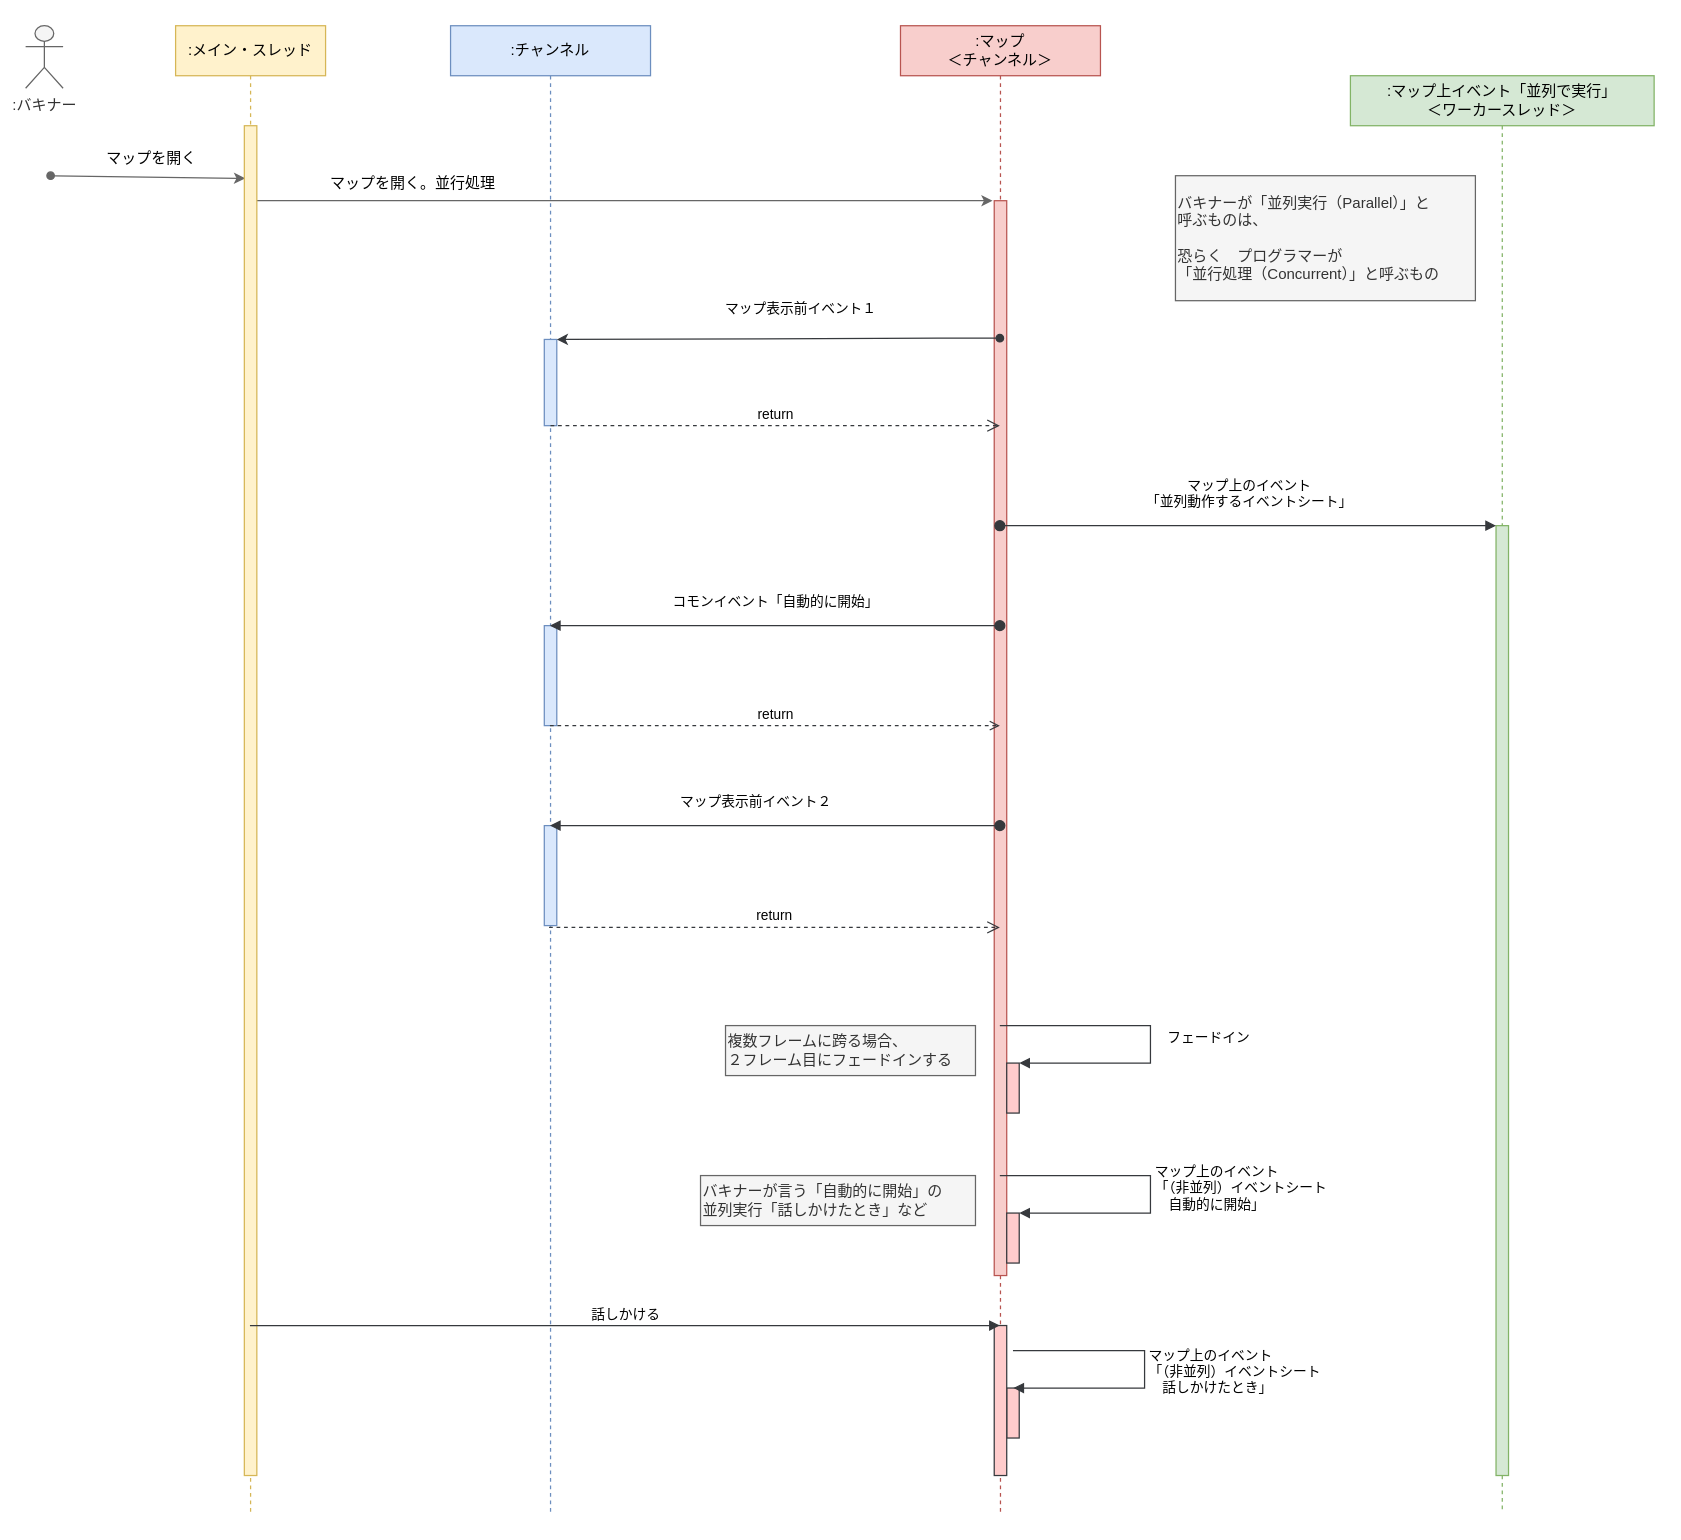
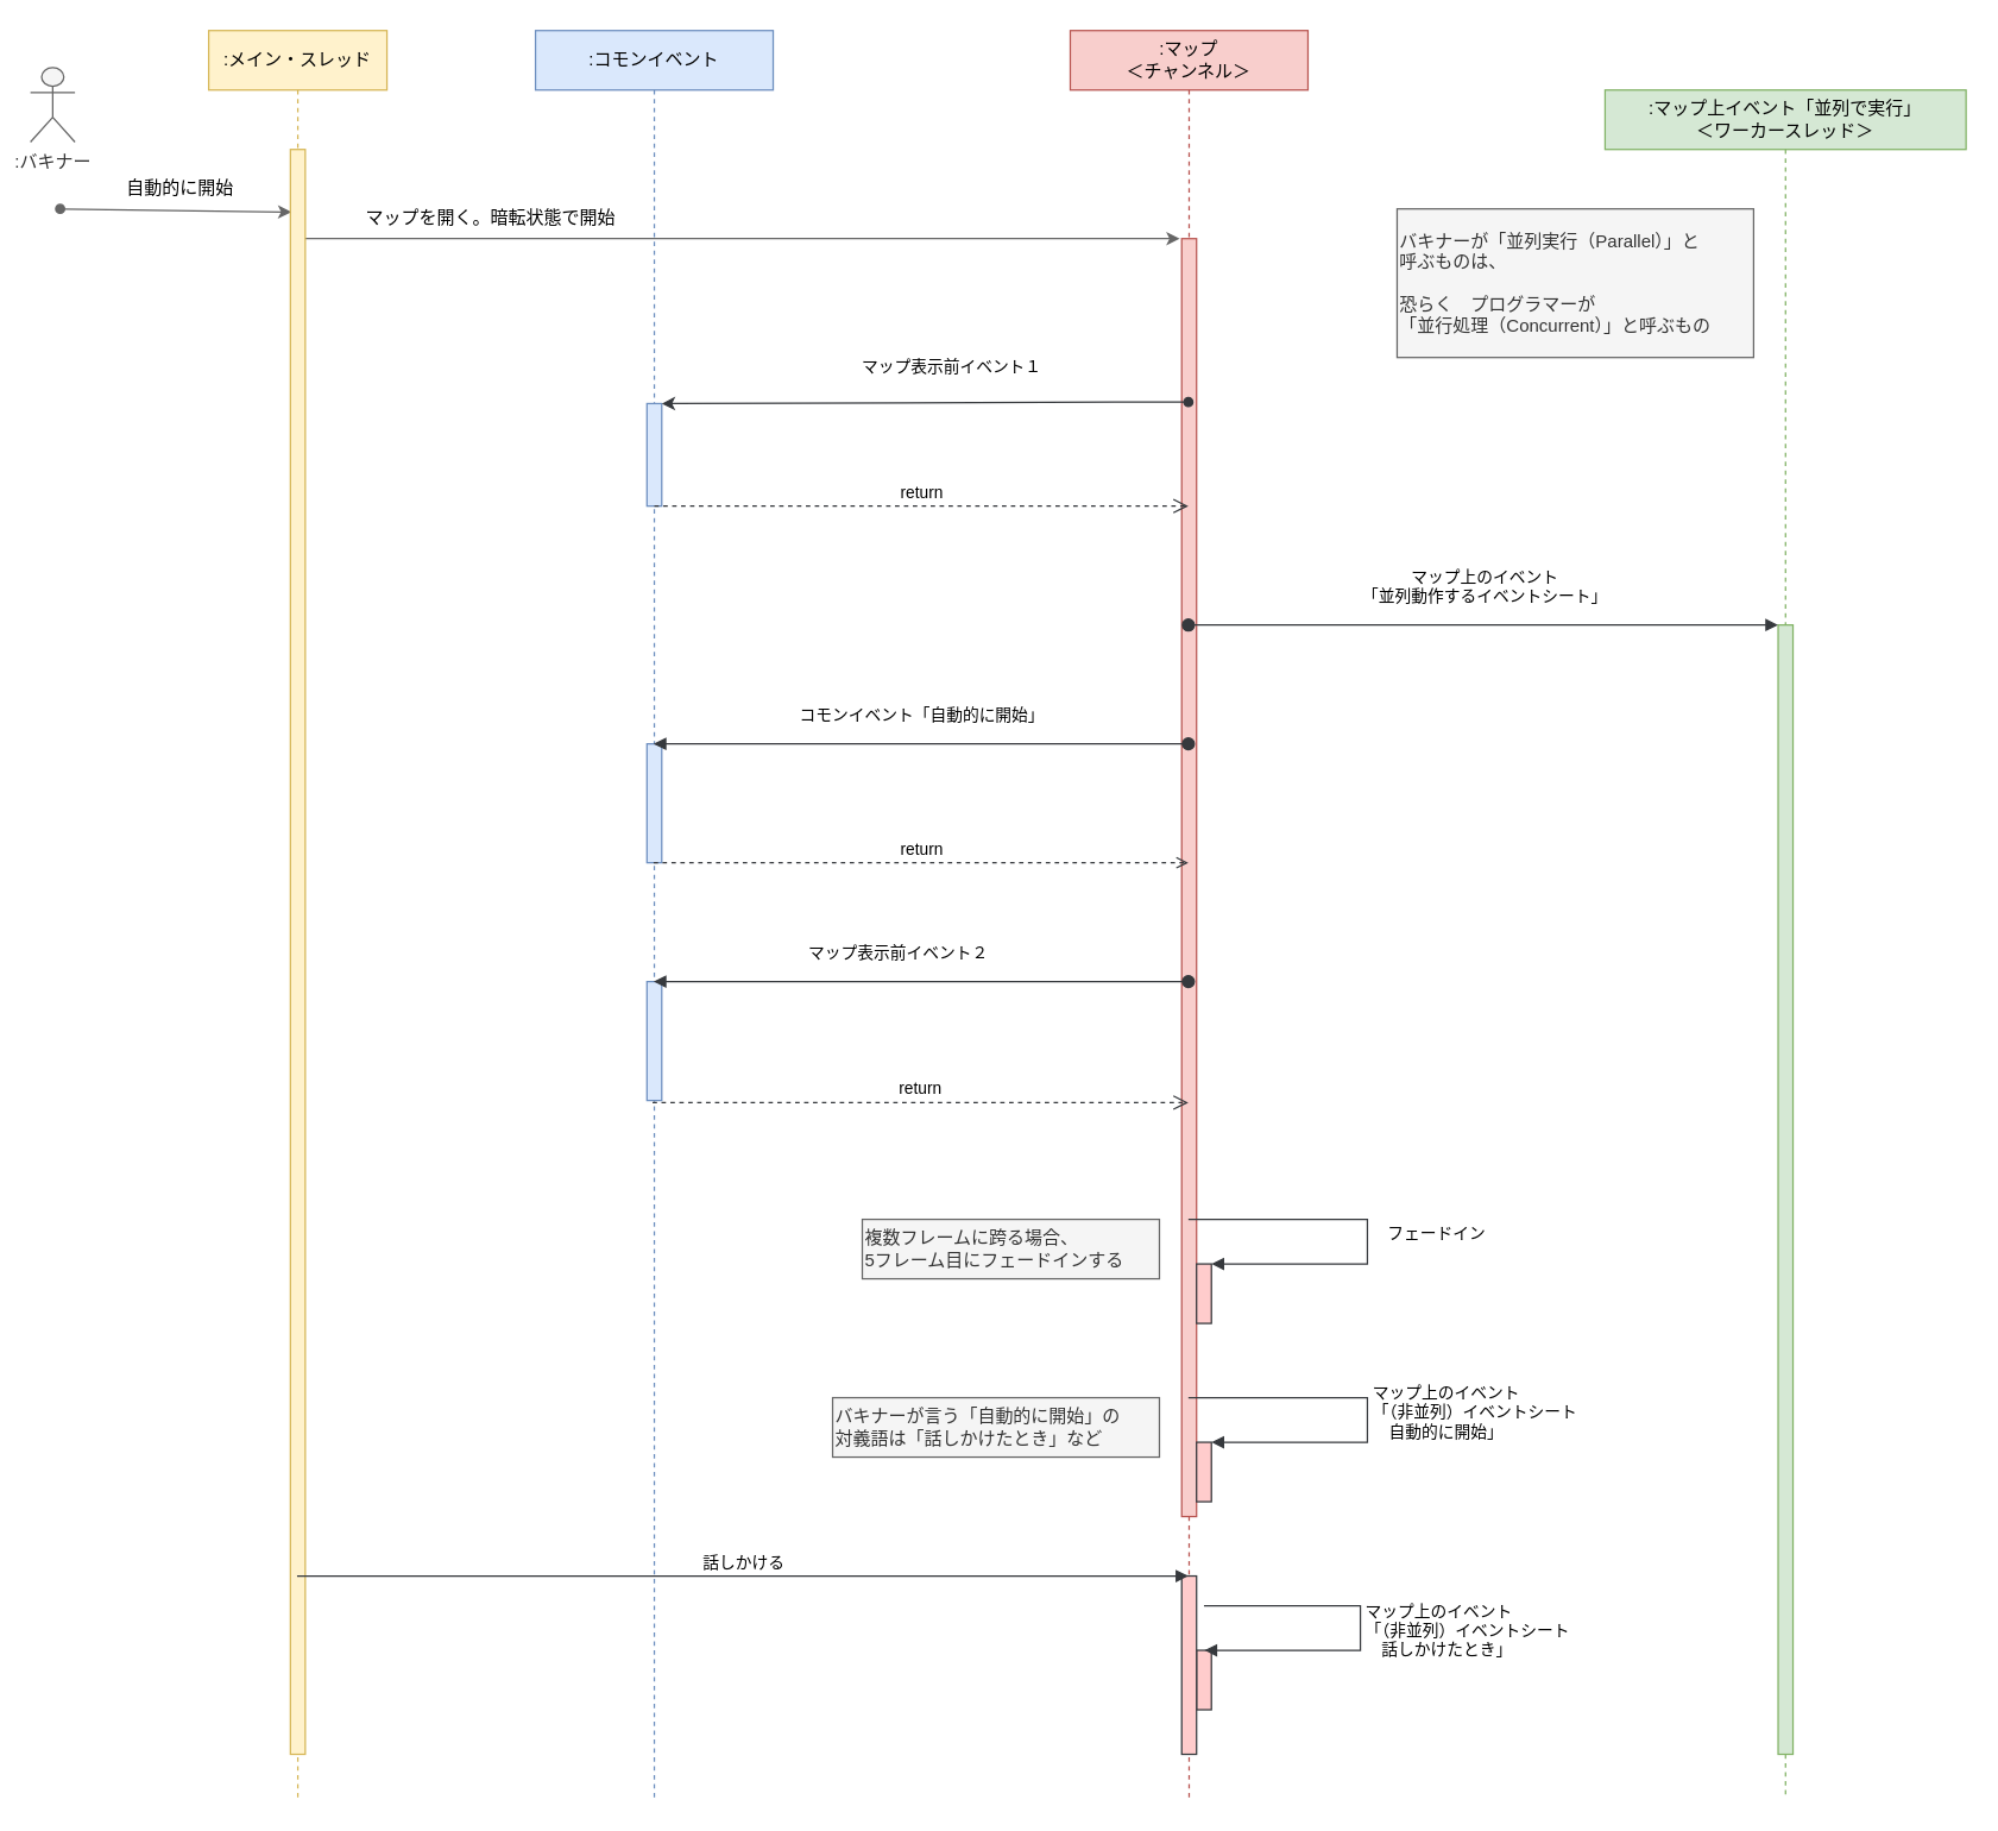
- <mxCell id="21" value=":チャンネル" style="shape=umlLifeline;perimeter=lifelinePerimeter;whiteSpace=wrap;html=1;container=1;collapsible=0;recursiveResize=0;outlineConnect=0;fillColor=#dae8fc;strokeColor=#6c8ebf;fontColor=#000000;" vertex="1" parent="1"><mxGeometry x="360" y="20" width="160" height="1190" as="geometry" /></mxCell>
+ <mxCell id="21" value=":コモンイベント" style="shape=umlLifeline;perimeter=lifelinePerimeter;whiteSpace=wrap;html=1;container=1;collapsible=0;recursiveResize=0;outlineConnect=0;fillColor=#dae8fc;strokeColor=#6c8ebf;fontColor=#000000;" vertex="1" parent="1"><mxGeometry x="360" y="20" width="160" height="1190" as="geometry" /></mxCell>
- <mxCell id="2" value=":バキナー" style="shape=umlActor;verticalLabelPosition=bottom;verticalAlign=top;html=1;outlineConnect=0;fillColor=#f5f5f5;fontColor=#333333;strokeColor=#666666;" vertex="1" parent="1"><mxGeometry x="20" y="20" width="30" height="50" as="geometry" /></mxCell>
+ <mxCell id="2" value=":バキナー" style="shape=umlActor;verticalLabelPosition=bottom;verticalAlign=top;html=1;outlineConnect=0;fillColor=#f5f5f5;fontColor=#333333;strokeColor=#666666;" vertex="1" parent="1"><mxGeometry x="20" y="45" width="30" height="50" as="geometry" /></mxCell>
- <mxCell id="4" value="マップを開く" style="text;html=1;align=center;verticalAlign=middle;whiteSpace=wrap;rounded=0;fillColor=none;fontColor=#000000;" vertex="1" parent="1"><mxGeometry x="76" y="116" width="90" height="20" as="geometry" /></mxCell>
+ <mxCell id="4" value="自動的に開始" style="text;html=1;align=center;verticalAlign=middle;whiteSpace=wrap;rounded=0;fillColor=none;fontColor=#000000;" vertex="1" parent="1"><mxGeometry x="76" y="116" width="90" height="20" as="geometry" /></mxCell>
- <mxCell id="6" value="マップを開く。並行処理" style="text;html=1;fillColor=none;align=center;verticalAlign=middle;whiteSpace=wrap;rounded=0;fontColor=#000000;" vertex="1" parent="1"><mxGeometry x="240" y="136" width="180" height="20" as="geometry" /></mxCell>
+ <mxCell id="6" value="マップを開く。暗転状態で開始" style="text;html=1;fillColor=none;align=center;verticalAlign=middle;whiteSpace=wrap;rounded=0;fontColor=#000000;" vertex="1" parent="1"><mxGeometry x="240" y="136" width="180" height="20" as="geometry" /></mxCell>
- <mxCell id="33" value="複数フレームに跨る場合、&lt;br&gt;２フレーム目にフェードインする" style="text;html=1;align=left;verticalAlign=middle;whiteSpace=wrap;rounded=0;fillColor=#f5f5f5;fontColor=#333333;strokeColor=#666666;" vertex="1" parent="1"><mxGeometry x="580" y="820" width="200" height="40" as="geometry" /></mxCell>
+ <mxCell id="33" value="複数フレームに跨る場合、&lt;br&gt;5フレーム目にフェードインする" style="text;html=1;align=left;verticalAlign=middle;whiteSpace=wrap;rounded=0;fillColor=#f5f5f5;fontColor=#333333;strokeColor=#666666;" vertex="1" parent="1"><mxGeometry x="580" y="820" width="200" height="40" as="geometry" /></mxCell>
- <mxCell id="34" value="バキナーが言う「自動的に開始」の&lt;br&gt;並列実行「話しかけたとき」など" style="text;html=1;align=left;verticalAlign=middle;whiteSpace=wrap;rounded=0;fillColor=#f5f5f5;fontColor=#333333;strokeColor=#666666;" vertex="1" parent="1"><mxGeometry x="560" y="940" width="220" height="40" as="geometry" /></mxCell>
+ <mxCell id="34" value="バキナーが言う「自動的に開始」の&lt;br&gt;対義語は「話しかけたとき」など" style="text;html=1;align=left;verticalAlign=middle;whiteSpace=wrap;rounded=0;fillColor=#f5f5f5;fontColor=#333333;strokeColor=#666666;" vertex="1" parent="1"><mxGeometry x="560" y="940" width="220" height="40" as="geometry" /></mxCell>
